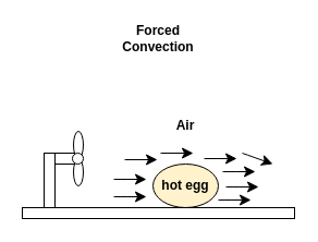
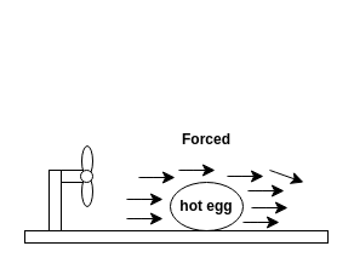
- <mxCell id="5" value="Forced Convection" style="text;html=1;align=center;verticalAlign=middle;whiteSpace=wrap;rounded=0;fontStyle=1" parent="1" vertex="1"><mxGeometry x="115" y="20" width="60" height="30" as="geometry" /></mxCell>
- <mxCell id="4" value="Air" style="text;html=1;align=center;verticalAlign=middle;whiteSpace=wrap;rounded=0;fontStyle=1" parent="1" vertex="1"><mxGeometry x="140" y="100" width="60" height="30" as="geometry" /></mxCell>
+ <mxCell id="4" value="Forced" style="text;html=1;align=center;verticalAlign=middle;whiteSpace=wrap;rounded=0;fontStyle=1" parent="1" vertex="1"><mxGeometry x="140" y="100" width="60" height="30" as="geometry" /></mxCell>
- <mxCell id="2" value="hot egg" style="ellipse;whiteSpace=wrap;html=1;fontStyle=1;fillColor=#fff2cc;" parent="1" vertex="1"><mxGeometry x="140" y="150" width="60" height="40" as="geometry" /></mxCell>
+ <mxCell id="2" value="hot egg" style="ellipse;whiteSpace=wrap;html=1;fontStyle=1" parent="1" vertex="1"><mxGeometry x="140" y="150" width="60" height="40" as="geometry" /></mxCell>
